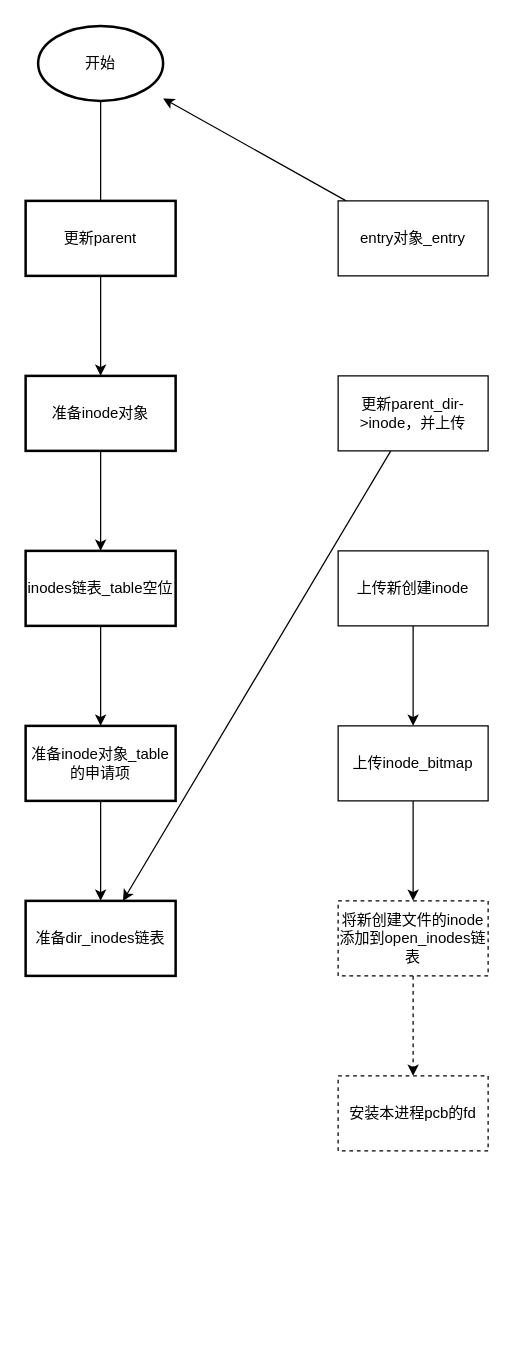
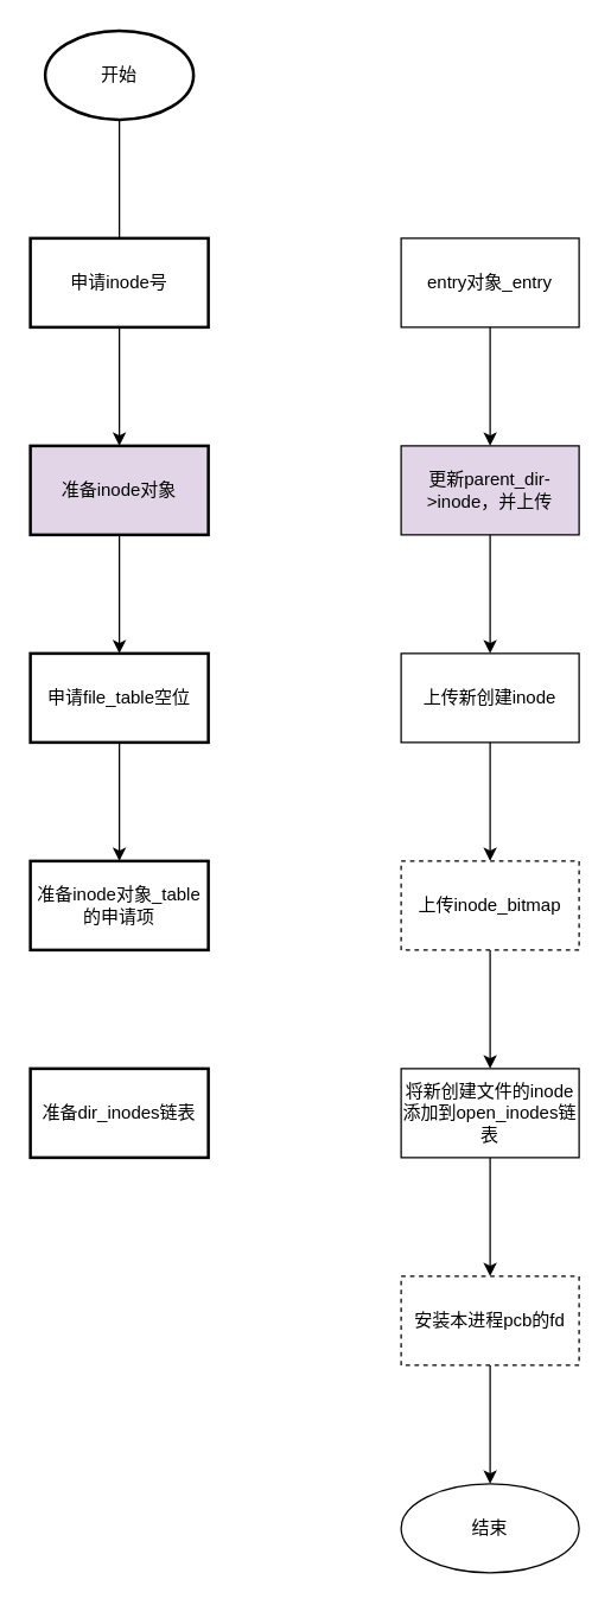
- <mxCell id="13" value="" style="edgeStyle=none;html=1;" edge="1" parent="1" source="14" target="3"><mxGeometry relative="1" as="geometry" /></mxCell>
+ <mxCell id="13" value="" style="edgeStyle=none;html=1;" edge="1" parent="1" source="14" target="16"><mxGeometry relative="1" as="geometry" /></mxCell>
- <mxCell id="5" value="更新parent" style="whiteSpace=wrap;html=1;strokeWidth=2;" vertex="1" parent="1"><mxGeometry x="20" y="160" width="120" height="60" as="geometry" /></mxCell>
+ <mxCell id="5" value="申请inode号" style="whiteSpace=wrap;html=1;strokeWidth=2;" vertex="1" parent="1"><mxGeometry x="20" y="160" width="120" height="60" as="geometry" /></mxCell>
- <mxCell id="7" value="准备inode对象" style="whiteSpace=wrap;html=1;strokeWidth=2;" vertex="1" parent="1"><mxGeometry x="20" y="300" width="120" height="60" as="geometry" /></mxCell>
+ <mxCell id="7" value="准备inode对象" style="whiteSpace=wrap;html=1;strokeWidth=2;fillColor=#e1d5e7;" vertex="1" parent="1"><mxGeometry x="20" y="300" width="120" height="60" as="geometry" /></mxCell>
- <mxCell id="16" value="更新parent_dir-&amp;gt;inode，并上传" style="whiteSpace=wrap;html=1;" vertex="1" parent="1"><mxGeometry x="270" y="300" width="120" height="60" as="geometry" /></mxCell>
+ <mxCell id="16" value="更新parent_dir-&amp;gt;inode，并上传" style="whiteSpace=wrap;html=1;fillColor=#e1d5e7;" vertex="1" parent="1"><mxGeometry x="270" y="300" width="120" height="60" as="geometry" /></mxCell>
- <mxCell id="9" value="inodes链表_table空位" style="whiteSpace=wrap;html=1;strokeWidth=2;" vertex="1" parent="1"><mxGeometry x="20" y="440" width="120" height="60" as="geometry" /></mxCell>
+ <mxCell id="9" value="申请file_table空位" style="whiteSpace=wrap;html=1;strokeWidth=2;" vertex="1" parent="1"><mxGeometry x="20" y="440" width="120" height="60" as="geometry" /></mxCell>
- <mxCell id="15" value="" style="edgeStyle=none;html=1;" edge="1" parent="1" source="16" target="12"><mxGeometry relative="1" as="geometry" /></mxCell>
+ <mxCell id="15" value="" style="edgeStyle=none;html=1;" edge="1" parent="1" source="16" target="18"><mxGeometry relative="1" as="geometry" /></mxCell>
- <mxCell id="20" value="上传inode_bitmap" style="whiteSpace=wrap;html=1;" vertex="1" parent="1"><mxGeometry x="270" y="580" width="120" height="60" as="geometry" /></mxCell>
+ <mxCell id="20" value="上传inode_bitmap" style="whiteSpace=wrap;html=1;dashed=1;" vertex="1" parent="1"><mxGeometry x="270" y="580" width="120" height="60" as="geometry" /></mxCell>
- <mxCell id="10" value="" style="edgeStyle=none;html=1;" edge="1" parent="1" source="11" target="12"><mxGeometry relative="1" as="geometry" /></mxCell>
- <mxCell id="22" value="将新创建文件的inode添加到open_inodes链表" style="whiteSpace=wrap;html=1;dashed=1;" vertex="1" parent="1"><mxGeometry x="270" y="720" width="120" height="60" as="geometry" /></mxCell>
+ <mxCell id="22" value="将新创建文件的inode添加到open_inodes链表" style="whiteSpace=wrap;html=1;" vertex="1" parent="1"><mxGeometry x="270" y="720" width="120" height="60" as="geometry" /></mxCell>
- <mxCell id="21" value="" style="edgeStyle=none;html=1;dashed=1;" edge="1" parent="1" source="22" target="24"><mxGeometry relative="1" as="geometry" /></mxCell>
+ <mxCell id="21" value="" style="edgeStyle=none;html=1;" edge="1" parent="1" source="22" target="24"><mxGeometry relative="1" as="geometry" /></mxCell>
+ <mxCell id="23" value="" style="edgeStyle=none;html=1;" edge="1" parent="1" source="24" target="25"><mxGeometry relative="1" as="geometry" /></mxCell>
+ <mxCell id="25" value="结束" style="ellipse;whiteSpace=wrap;html=1;" vertex="1" parent="1"><mxGeometry x="270" y="1000" width="120" height="60" as="geometry" /></mxCell>
